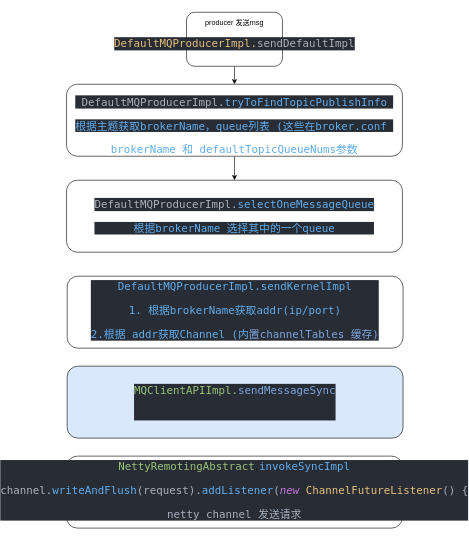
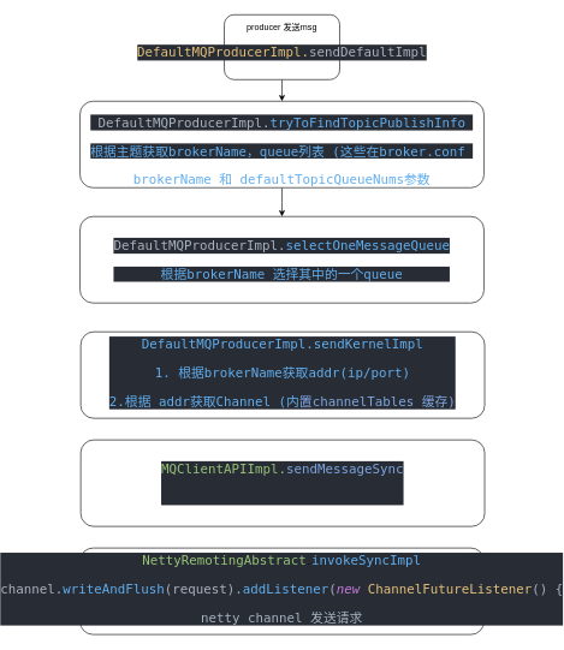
- <mxCell id="9" value="&lt;pre style=&quot;background-color: rgb(40, 44, 52); font-size: 18px;&quot;&gt;&lt;pre style=&quot;&quot;&gt;&lt;font style=&quot;font-size: 18px;&quot; face=&quot;Menlo, monospace&quot; color=&quot;#98c379&quot;&gt;&lt;span style=&quot;font-size: 18px;&quot;&gt;MQClientAPIImpl.&lt;/span&gt;&lt;/font&gt;&lt;font style=&quot;font-size: 18px;&quot; color=&quot;#7ea6e0&quot;&gt;sendMessageSync&lt;/font&gt;&lt;span style=&quot;font-size: 18px;&quot;&gt;&lt;br&gt;&lt;/span&gt;&lt;/pre&gt;&lt;pre style=&quot;font-size: 18px;&quot;&gt;&lt;br&gt;&lt;/pre&gt;&lt;/pre&gt;" style="rounded=1;whiteSpace=wrap;html=1;fillColor=#dae8fc;" vertex="1" parent="1"><mxGeometry x="21" y="610" width="560" height="120" as="geometry" /></mxCell>
+ <mxCell id="9" value="&lt;pre style=&quot;background-color: rgb(40, 44, 52); font-size: 18px;&quot;&gt;&lt;pre style=&quot;&quot;&gt;&lt;font style=&quot;font-size: 18px;&quot; face=&quot;Menlo, monospace&quot; color=&quot;#98c379&quot;&gt;&lt;span style=&quot;font-size: 18px;&quot;&gt;MQClientAPIImpl.&lt;/span&gt;&lt;/font&gt;&lt;font style=&quot;font-size: 18px;&quot; color=&quot;#7ea6e0&quot;&gt;sendMessageSync&lt;/font&gt;&lt;span style=&quot;font-size: 18px;&quot;&gt;&lt;br&gt;&lt;/span&gt;&lt;/pre&gt;&lt;pre style=&quot;font-size: 18px;&quot;&gt;&lt;br&gt;&lt;/pre&gt;&lt;/pre&gt;" style="rounded=1;whiteSpace=wrap;html=1;" vertex="1" parent="1"><mxGeometry x="21" y="610" width="560" height="120" as="geometry" /></mxCell>
